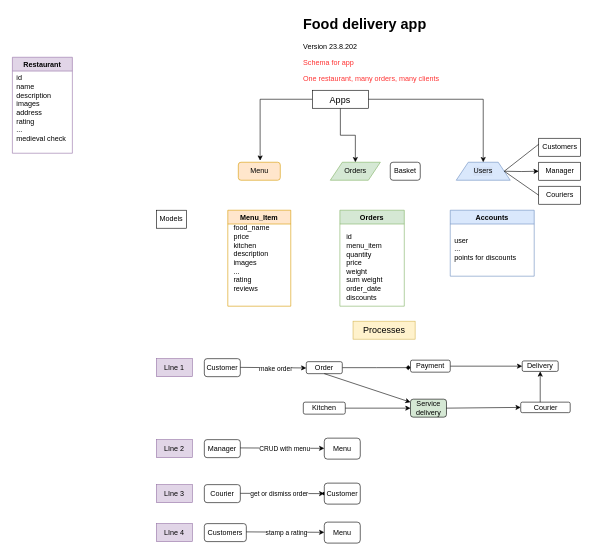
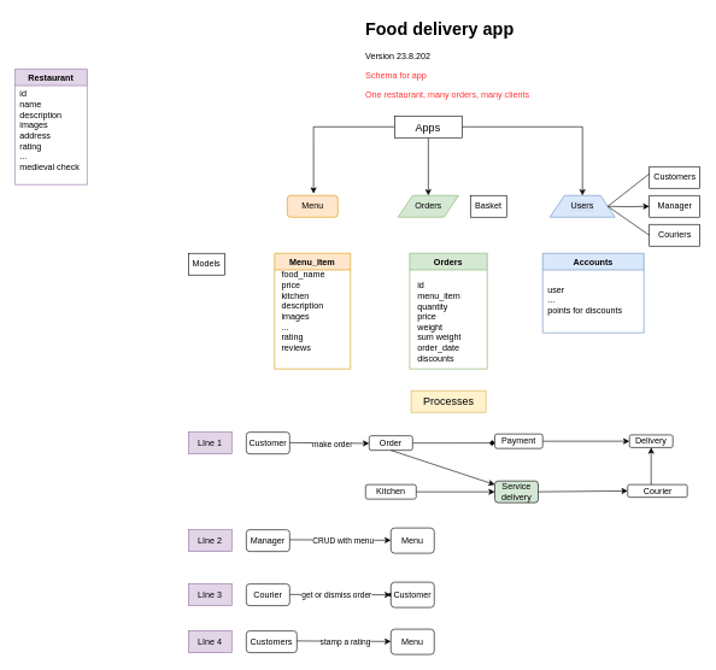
- <mxCell id="15" value="Apps" style="rounded=0;whiteSpace=wrap;html=1;fontSize=15;labelBackgroundColor=none;" vertex="1" parent="1"><mxGeometry x="520.13" y="150" width="93.25" height="30" as="geometry" /></mxCell>
+ <mxCell id="15" value="Apps" style="rounded=0;whiteSpace=wrap;html=1;fontSize=15;labelBackgroundColor=none;" vertex="1" parent="1"><mxGeometry x="545.13" y="160" width="93.25" height="30" as="geometry" /></mxCell>
- <mxCell id="17" value="Basket" style="whiteSpace=wrap;html=1;rounded=1;" vertex="1" parent="1"><mxGeometry x="650" y="270" width="50" height="30" as="geometry" /></mxCell>
+ <mxCell id="17" value="Basket" style="rounded=0;whiteSpace=wrap;html=1;" vertex="1" parent="1"><mxGeometry x="650" y="270" width="50" height="30" as="geometry" /></mxCell>
- <mxCell id="28" value="Processes" style="text;html=1;strokeColor=#d6b656;fillColor=#fff2cc;align=center;verticalAlign=middle;whiteSpace=wrap;rounded=0;fontSize=15;" vertex="1" parent="1"><mxGeometry x="587.93" y="535" width="103.5" height="30" as="geometry" /></mxCell>
+ <mxCell id="28" value="Processes" style="text;html=1;strokeColor=#d6b656;fillColor=#fff2cc;align=center;verticalAlign=middle;whiteSpace=wrap;rounded=0;fontSize=15;" vertex="1" parent="1"><mxGeometry x="567.93" y="540" width="103.5" height="30" as="geometry" /></mxCell>
